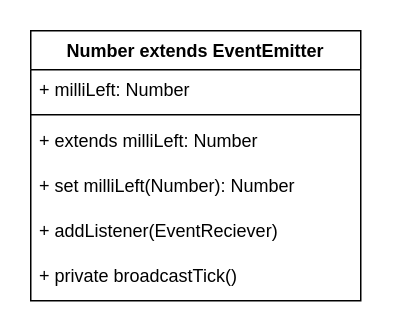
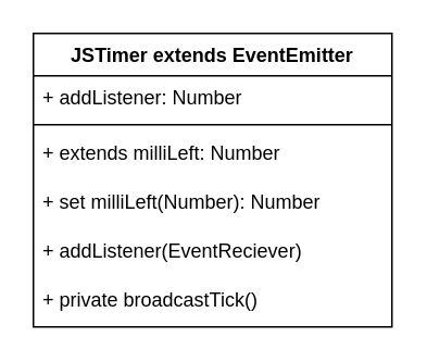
- <mxCell id="2" value="Number extends EventEmitter" style="swimlane;fontStyle=1;align=center;verticalAlign=top;childLayout=stackLayout;horizontal=1;startSize=26;horizontalStack=0;resizeParent=1;resizeParentMax=0;resizeLast=0;collapsible=1;marginBottom=0;" vertex="1" parent="1"><mxGeometry x="20" y="20" width="220" height="180" as="geometry" /></mxCell>
+ <mxCell id="2" value="JSTimer extends EventEmitter" style="swimlane;fontStyle=1;align=center;verticalAlign=top;childLayout=stackLayout;horizontal=1;startSize=26;horizontalStack=0;resizeParent=1;resizeParentMax=0;resizeLast=0;collapsible=1;marginBottom=0;" vertex="1" parent="1"><mxGeometry x="20" y="20" width="220" height="180" as="geometry" /></mxCell>
- <mxCell id="3" value="+ milliLeft: Number" style="text;strokeColor=none;fillColor=none;align=left;verticalAlign=top;spacingLeft=4;spacingRight=4;overflow=hidden;rotatable=0;points=[[0,0.5],[1,0.5]];portConstraint=eastwest;" vertex="1" parent="2"><mxGeometry y="26" width="220" height="26" as="geometry" /></mxCell>
+ <mxCell id="3" value="+ addListener: Number" style="text;strokeColor=none;fillColor=none;align=left;verticalAlign=top;spacingLeft=4;spacingRight=4;overflow=hidden;rotatable=0;points=[[0,0.5],[1,0.5]];portConstraint=eastwest;" vertex="1" parent="2"><mxGeometry y="26" width="220" height="26" as="geometry" /></mxCell>
